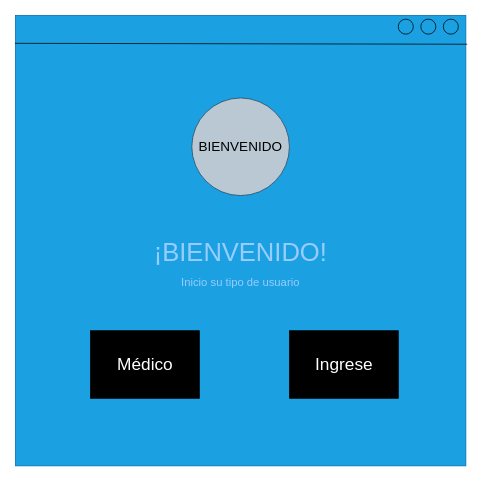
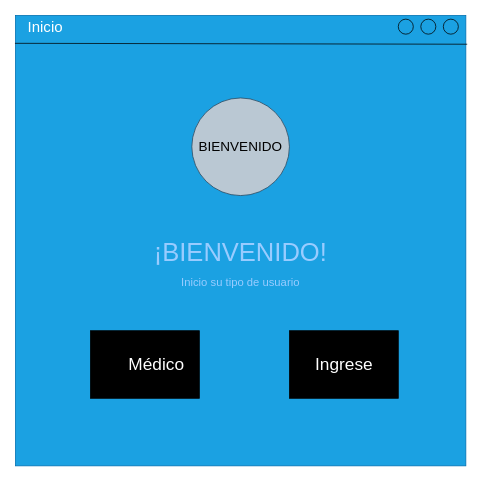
+ <mxCell id="4" value="&lt;font color=&quot;#ffffff&quot; style=&quot;font-size: 20px;&quot;&gt;Inicio&lt;/font&gt;" style="text;html=1;align=center;verticalAlign=middle;whiteSpace=wrap;rounded=0;" vertex="1" parent="1"><mxGeometry x="30" y="20" width="60" height="30" as="geometry" /></mxCell>
- <mxCell id="12" value="&lt;font color=&quot;#ffffff&quot; style=&quot;font-size: 23px;&quot;&gt;Médico&lt;/font&gt;" style="text;html=1;align=center;verticalAlign=middle;whiteSpace=wrap;rounded=0;" vertex="1" parent="1"><mxGeometry x="162.5" y="470" width="60" height="30" as="geometry" /></mxCell>
+ <mxCell id="12" value="&lt;font color=&quot;#ffffff&quot; style=&quot;font-size: 23px;&quot;&gt;Médico&lt;/font&gt;" style="text;html=1;align=center;verticalAlign=middle;whiteSpace=wrap;rounded=0;" vertex="1" parent="1"><mxGeometry x="177.5" y="470" width="60" height="30" as="geometry" /></mxCell>
